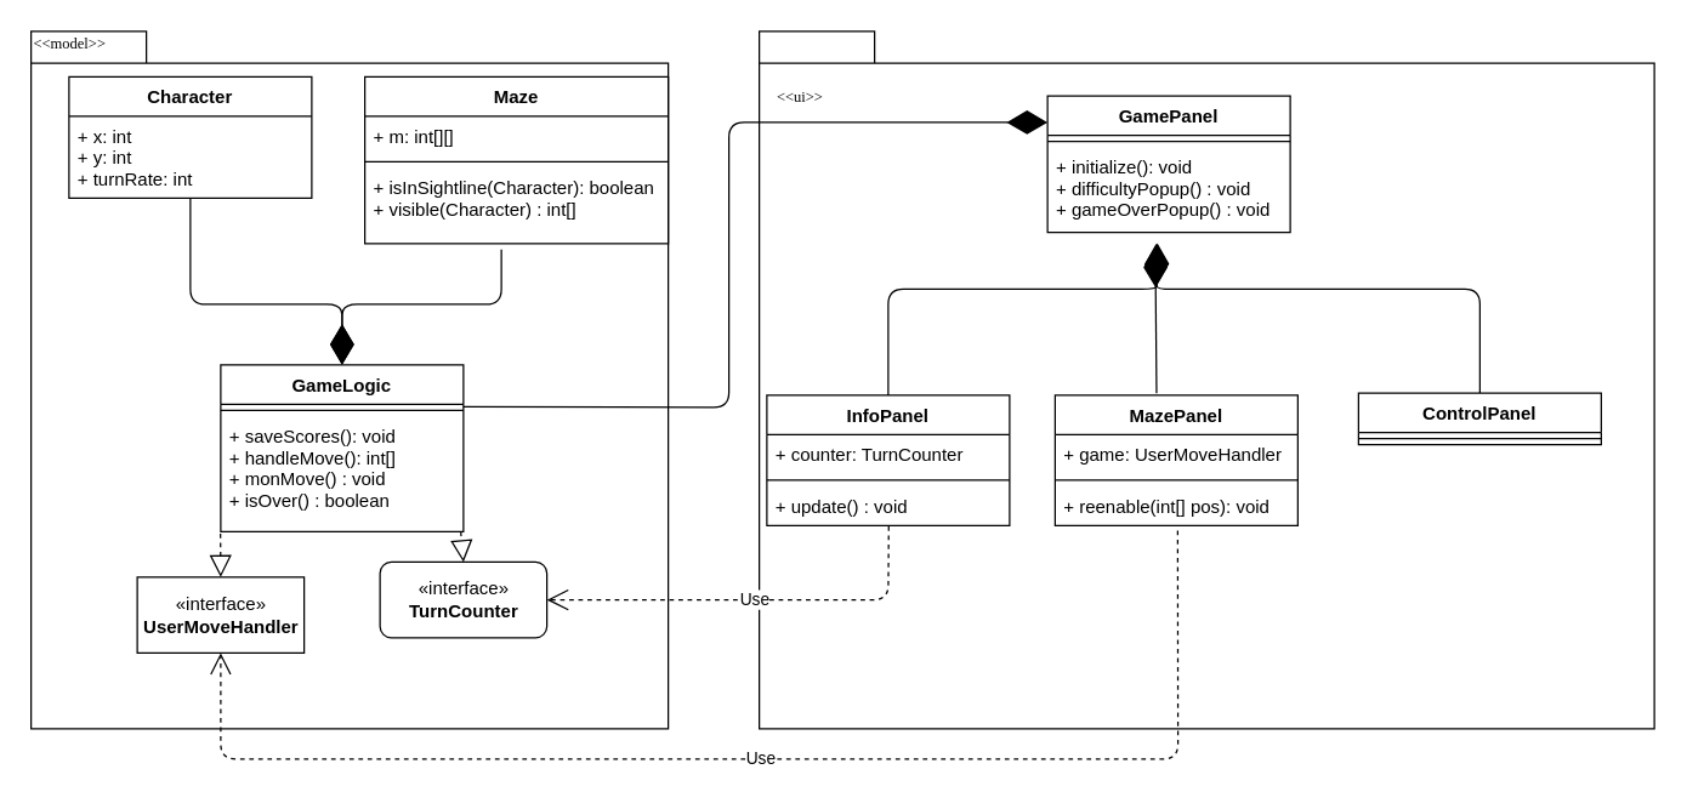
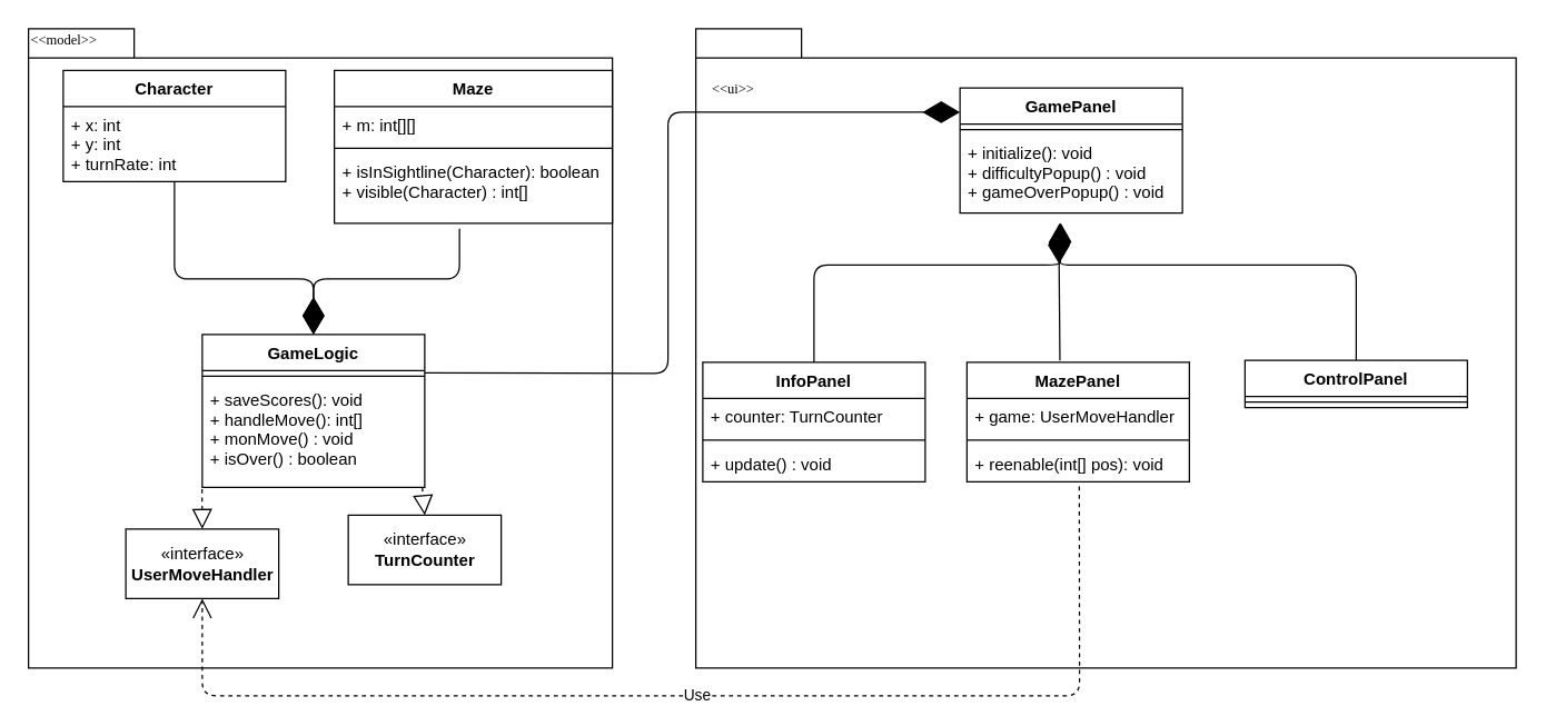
- <mxCell id="14" value="«interface»&lt;br&gt;&lt;b&gt;TurnCounter&lt;/b&gt;" style="html=1;rounded=1;" vertex="1" parent="1"><mxGeometry x="250" y="370" width="110" height="50" as="geometry" /></mxCell>
+ <mxCell id="14" value="«interface»&lt;br&gt;&lt;b&gt;TurnCounter&lt;/b&gt;" style="html=1;" vertex="1" parent="1"><mxGeometry x="250" y="370" width="110" height="50" as="geometry" /></mxCell>
- <mxCell id="38" value="Use" style="endArrow=open;endSize=12;dashed=1;html=1;exitX=0.502;exitY=1.016;exitDx=0;exitDy=0;exitPerimeter=0;entryX=1;entryY=0.5;entryDx=0;entryDy=0;" edge="1" parent="1" source="28" target="14"><mxGeometry width="160" relative="1" as="geometry"><mxPoint x="135" y="560" as="sourcePoint" /><mxPoint x="295" y="560" as="targetPoint" /><Array as="points"><mxPoint x="585" y="395" /></Array></mxGeometry></mxCell>
